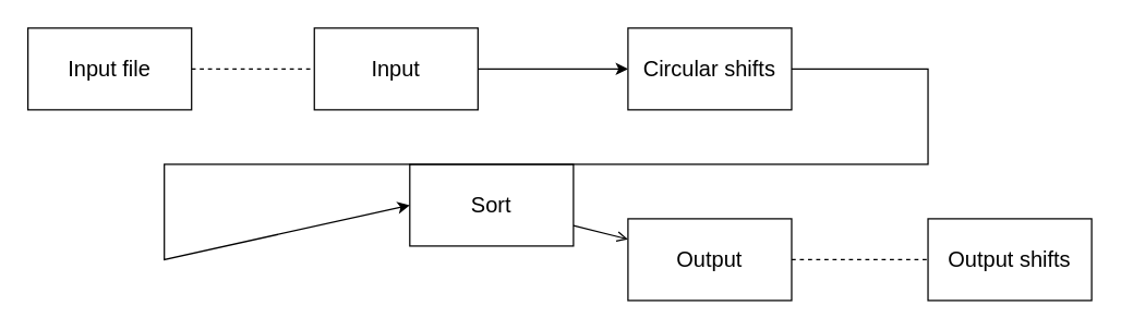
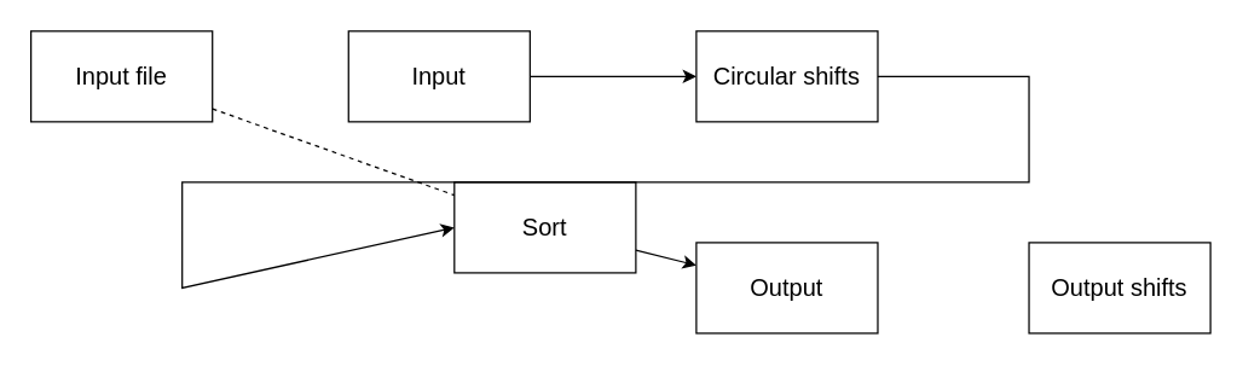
- <mxCell id="9" value="" style="edgeStyle=none;html=1;fontSize=16;endArrow=none;endFill=0;dashed=1;" edge="1" parent="1" source="10" target="3"><mxGeometry relative="1" as="geometry" /></mxCell>
+ <mxCell id="9" value="" style="edgeStyle=none;html=1;fontSize=16;endArrow=none;endFill=0;dashed=1;" edge="1" parent="1" source="10" target="5"><mxGeometry relative="1" as="geometry" /></mxCell>
- <mxCell id="4" value="" style="edgeStyle=none;html=1;fontSize=16;endArrow=open;" edge="1" parent="1" source="5" target="7"><mxGeometry relative="1" as="geometry" /></mxCell>
+ <mxCell id="4" value="" style="edgeStyle=none;html=1;fontSize=16;" edge="1" parent="1" source="5" target="7"><mxGeometry relative="1" as="geometry" /></mxCell>
- <mxCell id="6" value="" style="edgeStyle=none;html=1;fontSize=16;dashed=1;endArrow=none;endFill=0;" edge="1" parent="1" source="7" target="11"><mxGeometry relative="1" as="geometry" /></mxCell>
